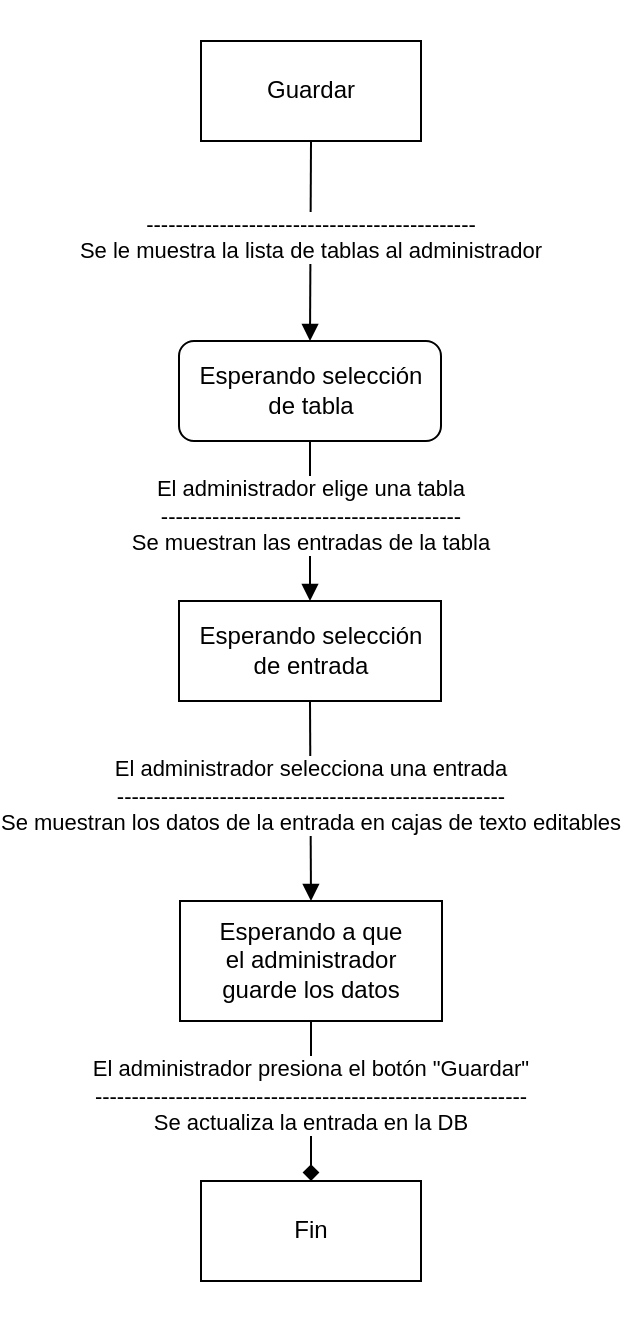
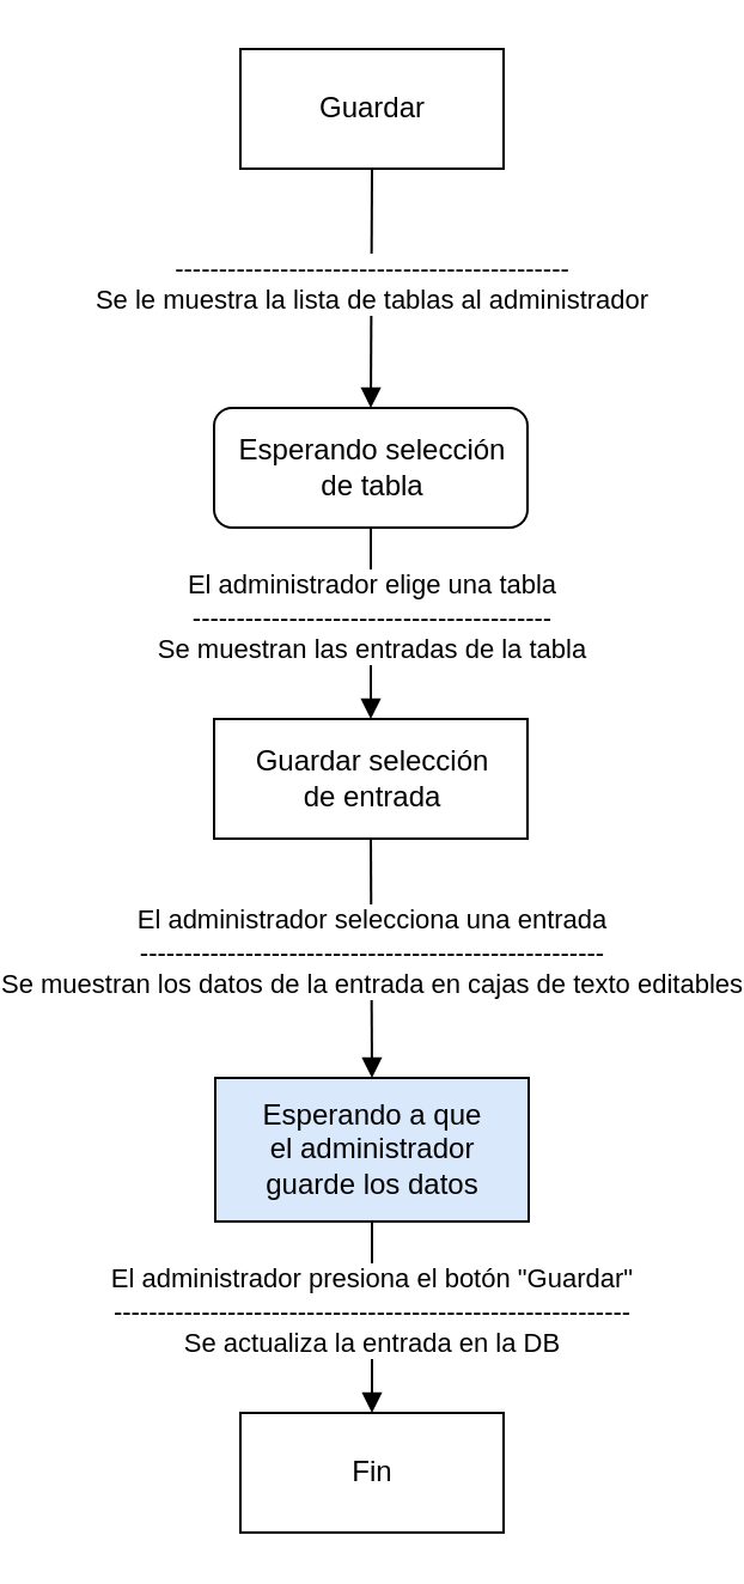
- <mxCell id="5" value="Esperando selección&lt;br&gt;de entrada" style="html=1;" vertex="1" parent="1"><mxGeometry x="20" y="300" width="131" height="50" as="geometry" /></mxCell>
+ <mxCell id="5" value="Guardar selección&lt;br&gt;de entrada" style="html=1;" vertex="1" parent="1"><mxGeometry x="20" y="300" width="131" height="50" as="geometry" /></mxCell>
- <mxCell id="7" value="Esperando a que&lt;br&gt;el administrador&lt;br&gt;guarde los datos" style="html=1;" vertex="1" parent="1"><mxGeometry x="20.5" y="450" width="131" height="60" as="geometry" /></mxCell>
+ <mxCell id="7" value="Esperando a que&lt;br&gt;el administrador&lt;br&gt;guarde los datos" style="html=1;fillColor=#dae8fc;" vertex="1" parent="1"><mxGeometry x="20.5" y="450" width="131" height="60" as="geometry" /></mxCell>
- <mxCell id="10" value="El administrador presiona el botón &quot;Guardar&quot;&lt;br&gt;-----------------------------------------------------------&lt;br&gt;Se actualiza la entrada en la DB" style="html=1;verticalAlign=bottom;endArrow=diamond;rounded=0;exitX=0.5;exitY=1;exitDx=0;exitDy=0;entryX=0.5;entryY=0;entryDx=0;entryDy=0;" edge="1" parent="1" source="7" target="9"><mxGeometry x="0.5" width="80" relative="1" as="geometry"><mxPoint x="32" y="550" as="sourcePoint" /><mxPoint x="112" y="550" as="targetPoint" /><mxPoint as="offset" /></mxGeometry></mxCell>
+ <mxCell id="10" value="El administrador presiona el botón &quot;Guardar&quot;&lt;br&gt;-----------------------------------------------------------&lt;br&gt;Se actualiza la entrada en la DB" style="html=1;verticalAlign=bottom;endArrow=block;rounded=0;exitX=0.5;exitY=1;exitDx=0;exitDy=0;entryX=0.5;entryY=0;entryDx=0;entryDy=0;" edge="1" parent="1" source="7" target="9"><mxGeometry x="0.5" width="80" relative="1" as="geometry"><mxPoint x="32" y="550" as="sourcePoint" /><mxPoint x="112" y="550" as="targetPoint" /><mxPoint as="offset" /></mxGeometry></mxCell>
